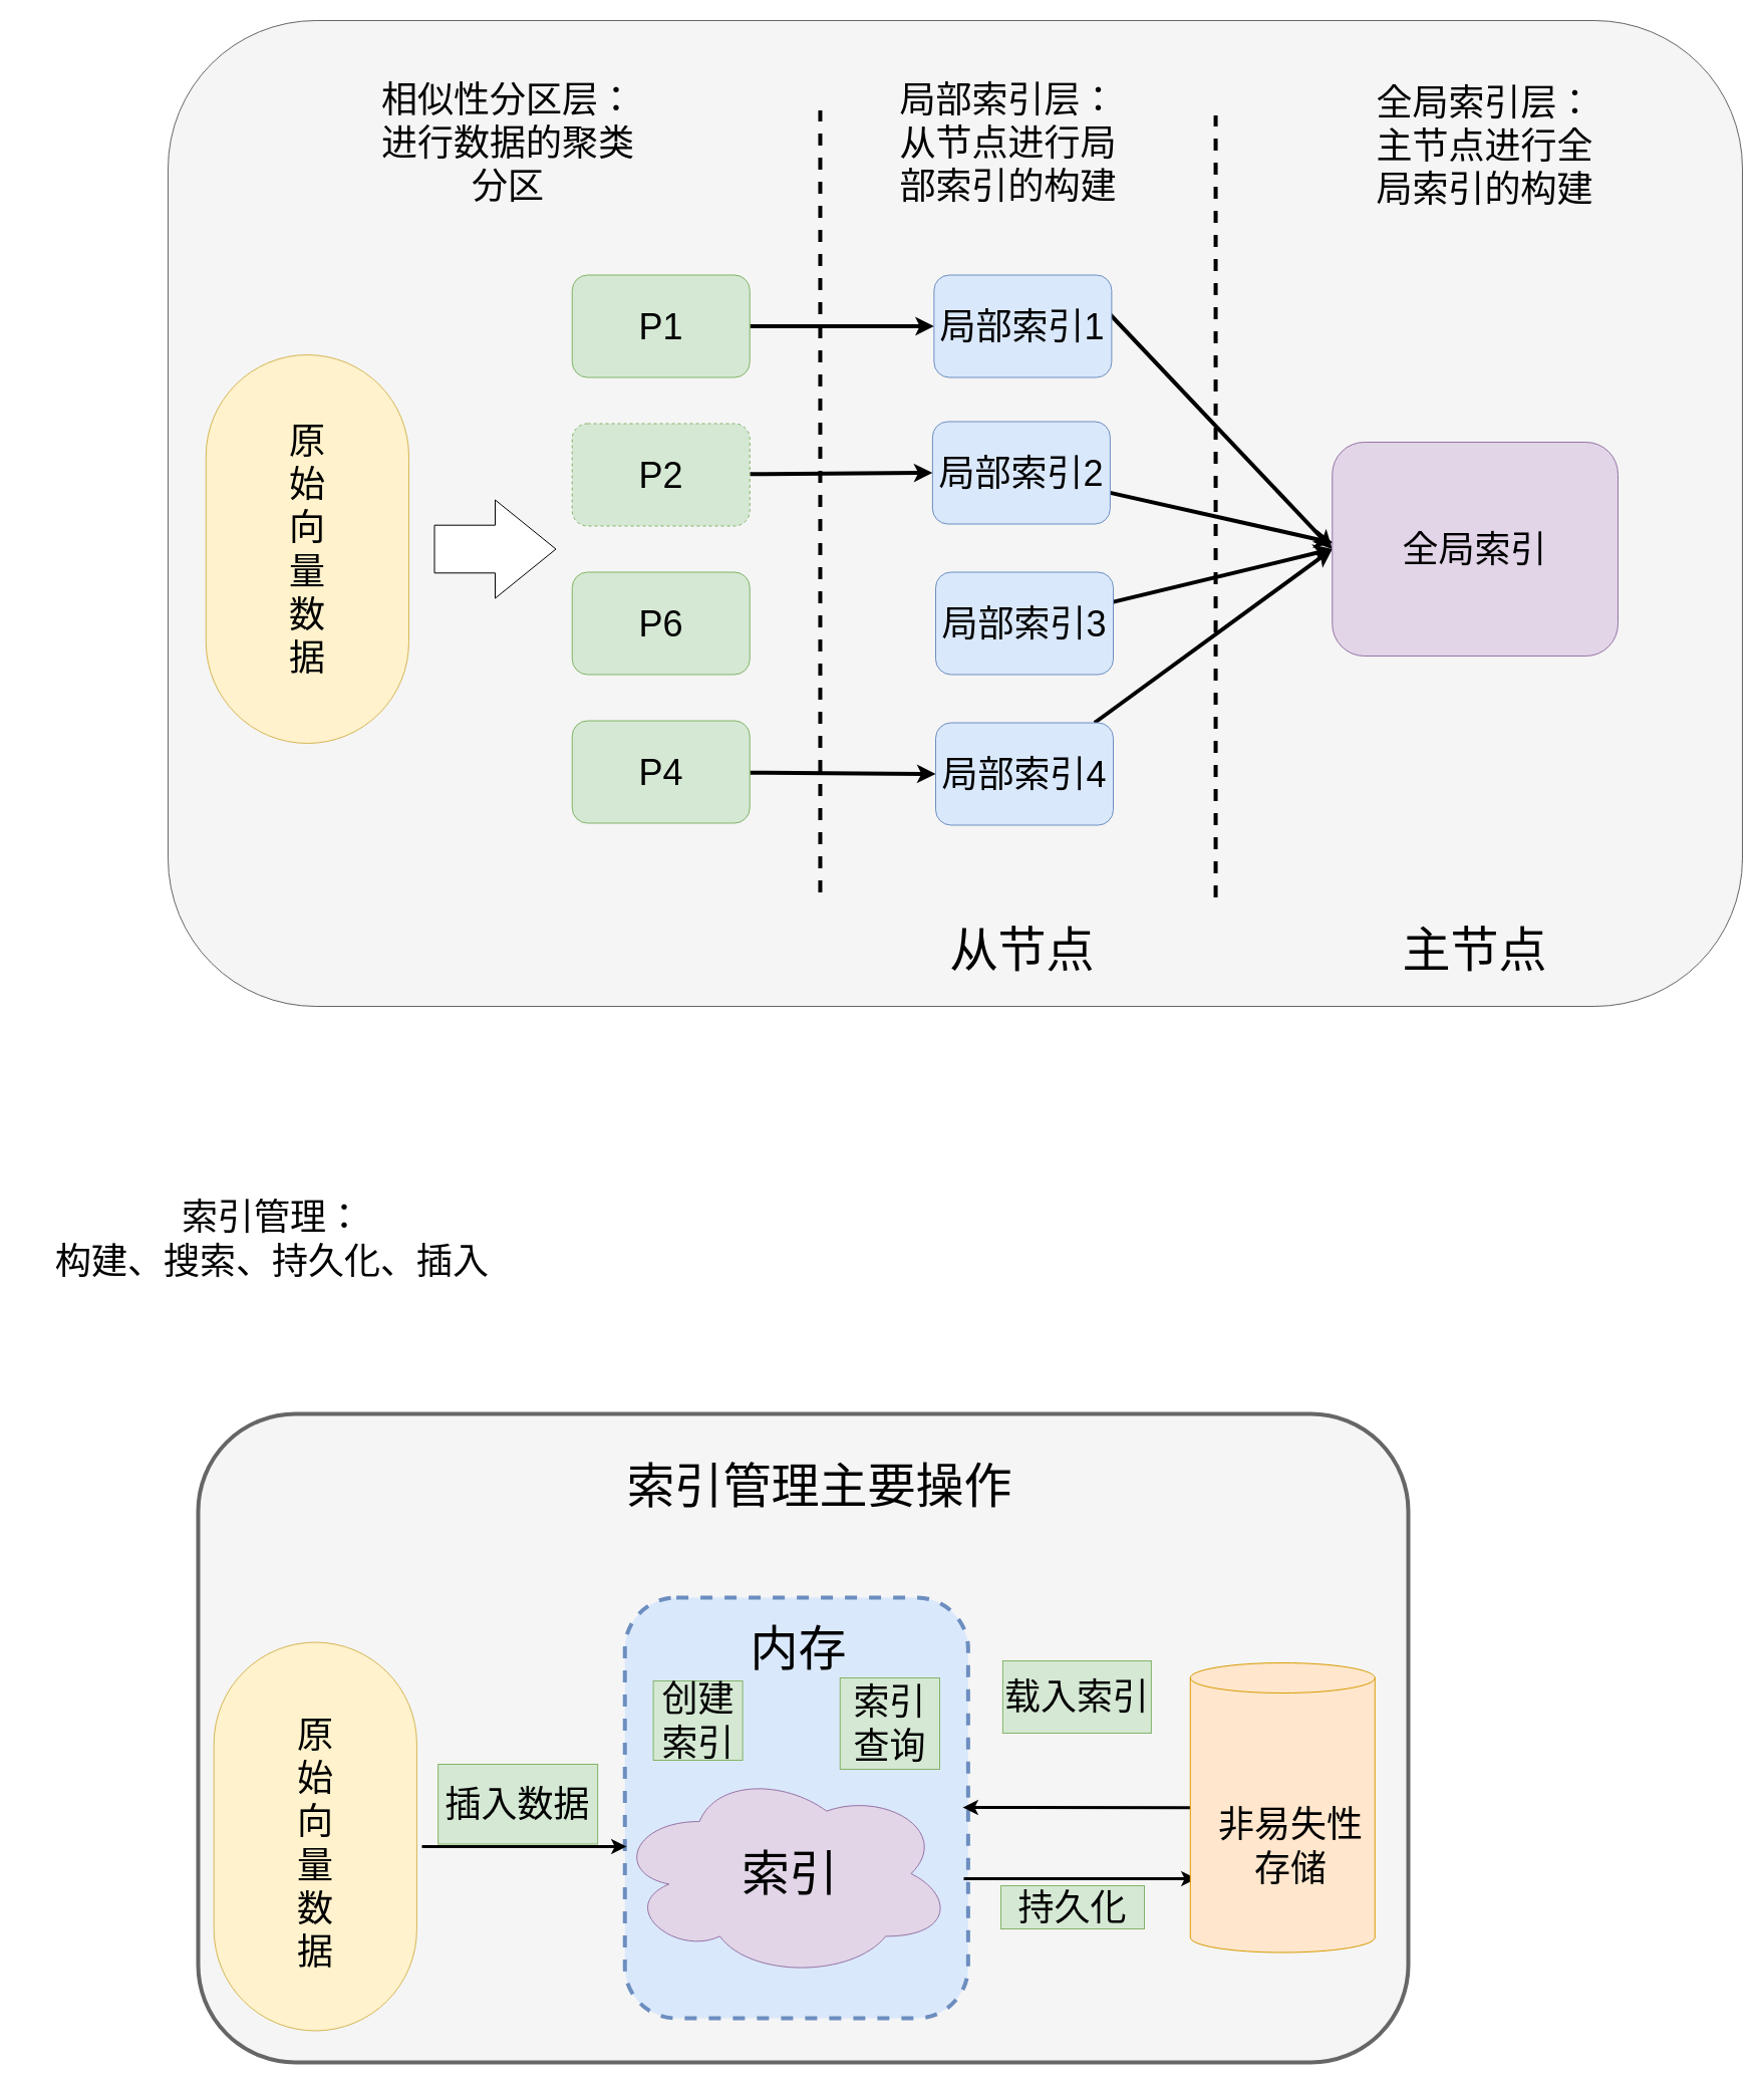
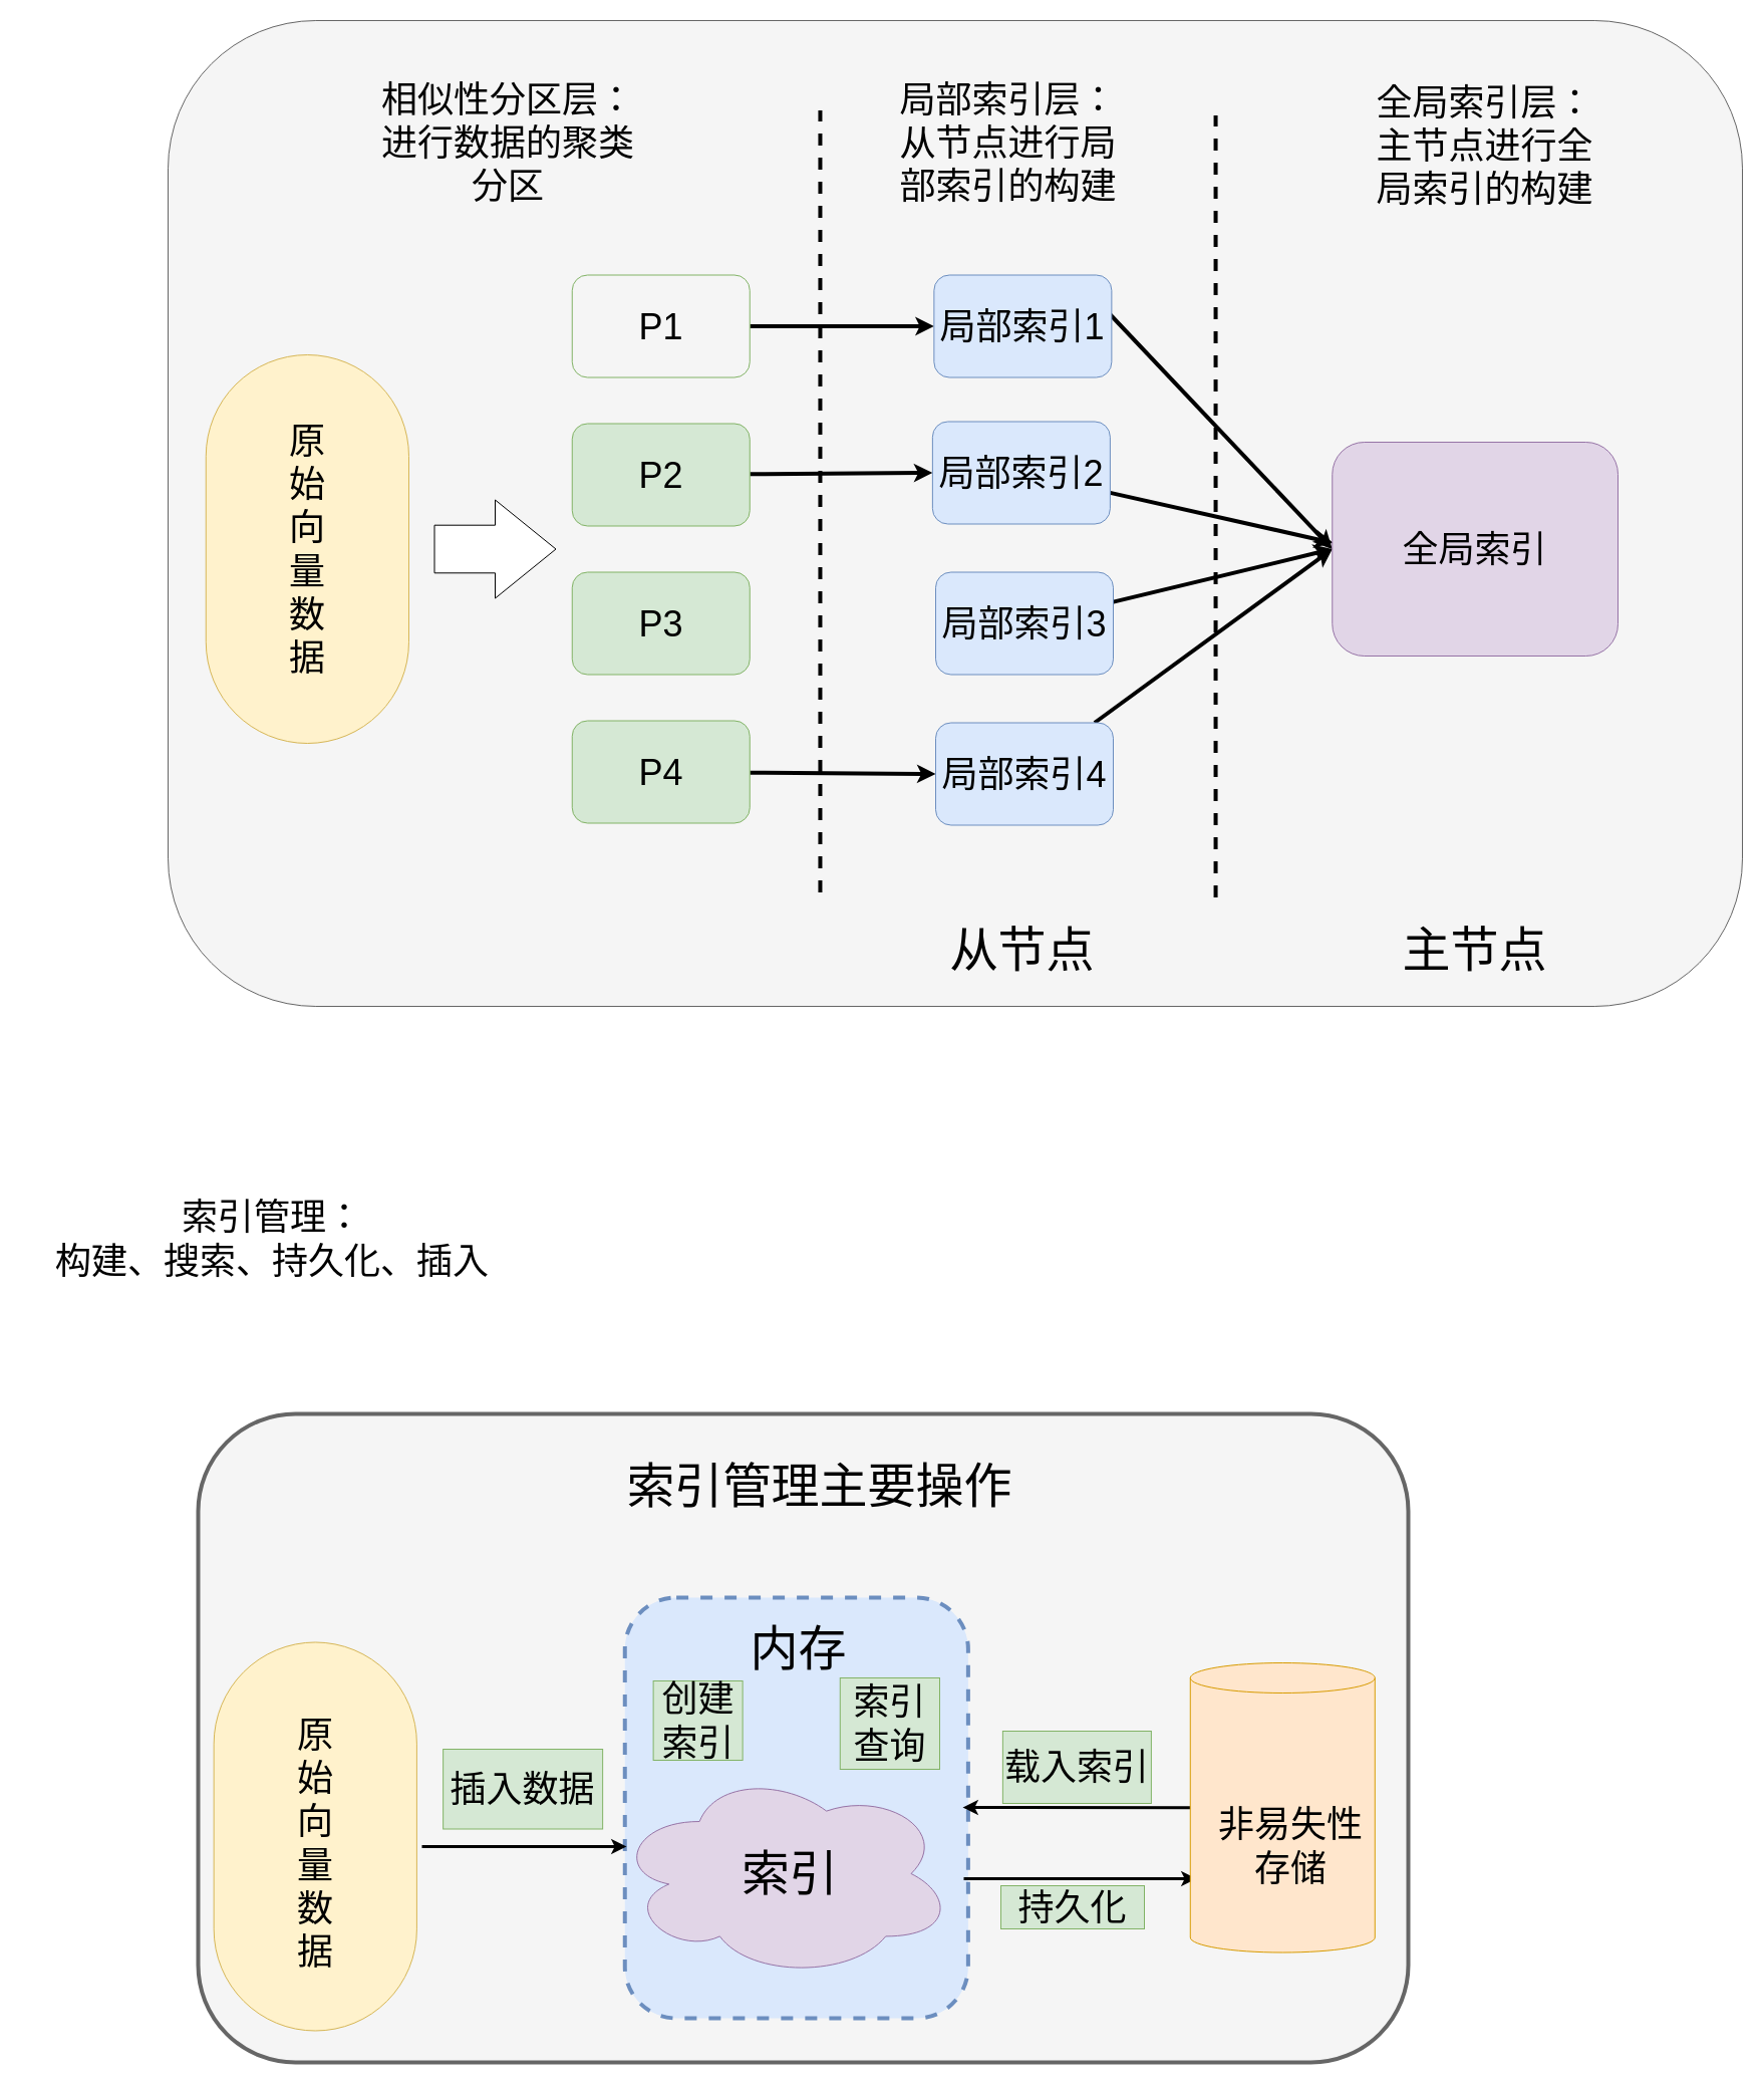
- <mxCell id="8" value="P1" style="rounded=1;whiteSpace=wrap;html=1;fontSize=36;fillColor=#d5e8d4;strokeColor=#82b366;" vertex="1" parent="1"><mxGeometry x="569.75" y="273.5" width="177" height="102" as="geometry" /></mxCell>
+ <mxCell id="8" value="P1" style="rounded=1;whiteSpace=wrap;html=1;fontSize=36;fillColor=#f5f5f5;strokeColor=#82b366;" vertex="1" parent="1"><mxGeometry x="569.75" y="273.5" width="177" height="102" as="geometry" /></mxCell>
- <mxCell id="10" value="P2" style="rounded=1;whiteSpace=wrap;html=1;fontSize=36;fillColor=#d5e8d4;strokeColor=#82b366;dashed=1;" vertex="1" parent="1"><mxGeometry x="569.75" y="421.5" width="177" height="102" as="geometry" /></mxCell>
+ <mxCell id="10" value="P2" style="rounded=1;whiteSpace=wrap;html=1;fontSize=36;fillColor=#d5e8d4;strokeColor=#82b366;" vertex="1" parent="1"><mxGeometry x="569.75" y="421.5" width="177" height="102" as="geometry" /></mxCell>
- <mxCell id="11" value="P6" style="rounded=1;whiteSpace=wrap;html=1;fontSize=36;fillColor=#d5e8d4;strokeColor=#82b366;" vertex="1" parent="1"><mxGeometry x="569.75" y="569.5" width="177" height="102" as="geometry" /></mxCell>
+ <mxCell id="11" value="P3" style="rounded=1;whiteSpace=wrap;html=1;fontSize=36;fillColor=#d5e8d4;strokeColor=#82b366;" vertex="1" parent="1"><mxGeometry x="569.75" y="569.5" width="177" height="102" as="geometry" /></mxCell>
- <mxCell id="37" value="载入索引" style="text;html=1;strokeColor=#82b366;fillColor=#d5e8d4;align=center;verticalAlign=middle;whiteSpace=wrap;rounded=0;fontSize=36;" vertex="1" parent="1"><mxGeometry x="998.88" y="1654" width="148" height="72" as="geometry" /></mxCell>
+ <mxCell id="37" value="载入索引" style="text;html=1;strokeColor=#82b366;fillColor=#d5e8d4;align=center;verticalAlign=middle;whiteSpace=wrap;rounded=0;fontSize=36;" vertex="1" parent="1"><mxGeometry x="998.88" y="1724" width="148" height="72" as="geometry" /></mxCell>
- <mxCell id="38" value="插入数据" style="text;html=1;strokeColor=#82b366;fillColor=#d5e8d4;align=center;verticalAlign=middle;whiteSpace=wrap;rounded=0;fontSize=36;" vertex="1" parent="1"><mxGeometry x="436.14" y="1757" width="159" height="79.5" as="geometry" /></mxCell>
+ <mxCell id="38" value="插入数据" style="text;html=1;strokeColor=#82b366;fillColor=#d5e8d4;align=center;verticalAlign=middle;whiteSpace=wrap;rounded=0;fontSize=36;" vertex="1" parent="1"><mxGeometry x="441.14" y="1742" width="159" height="79.5" as="geometry" /></mxCell>
